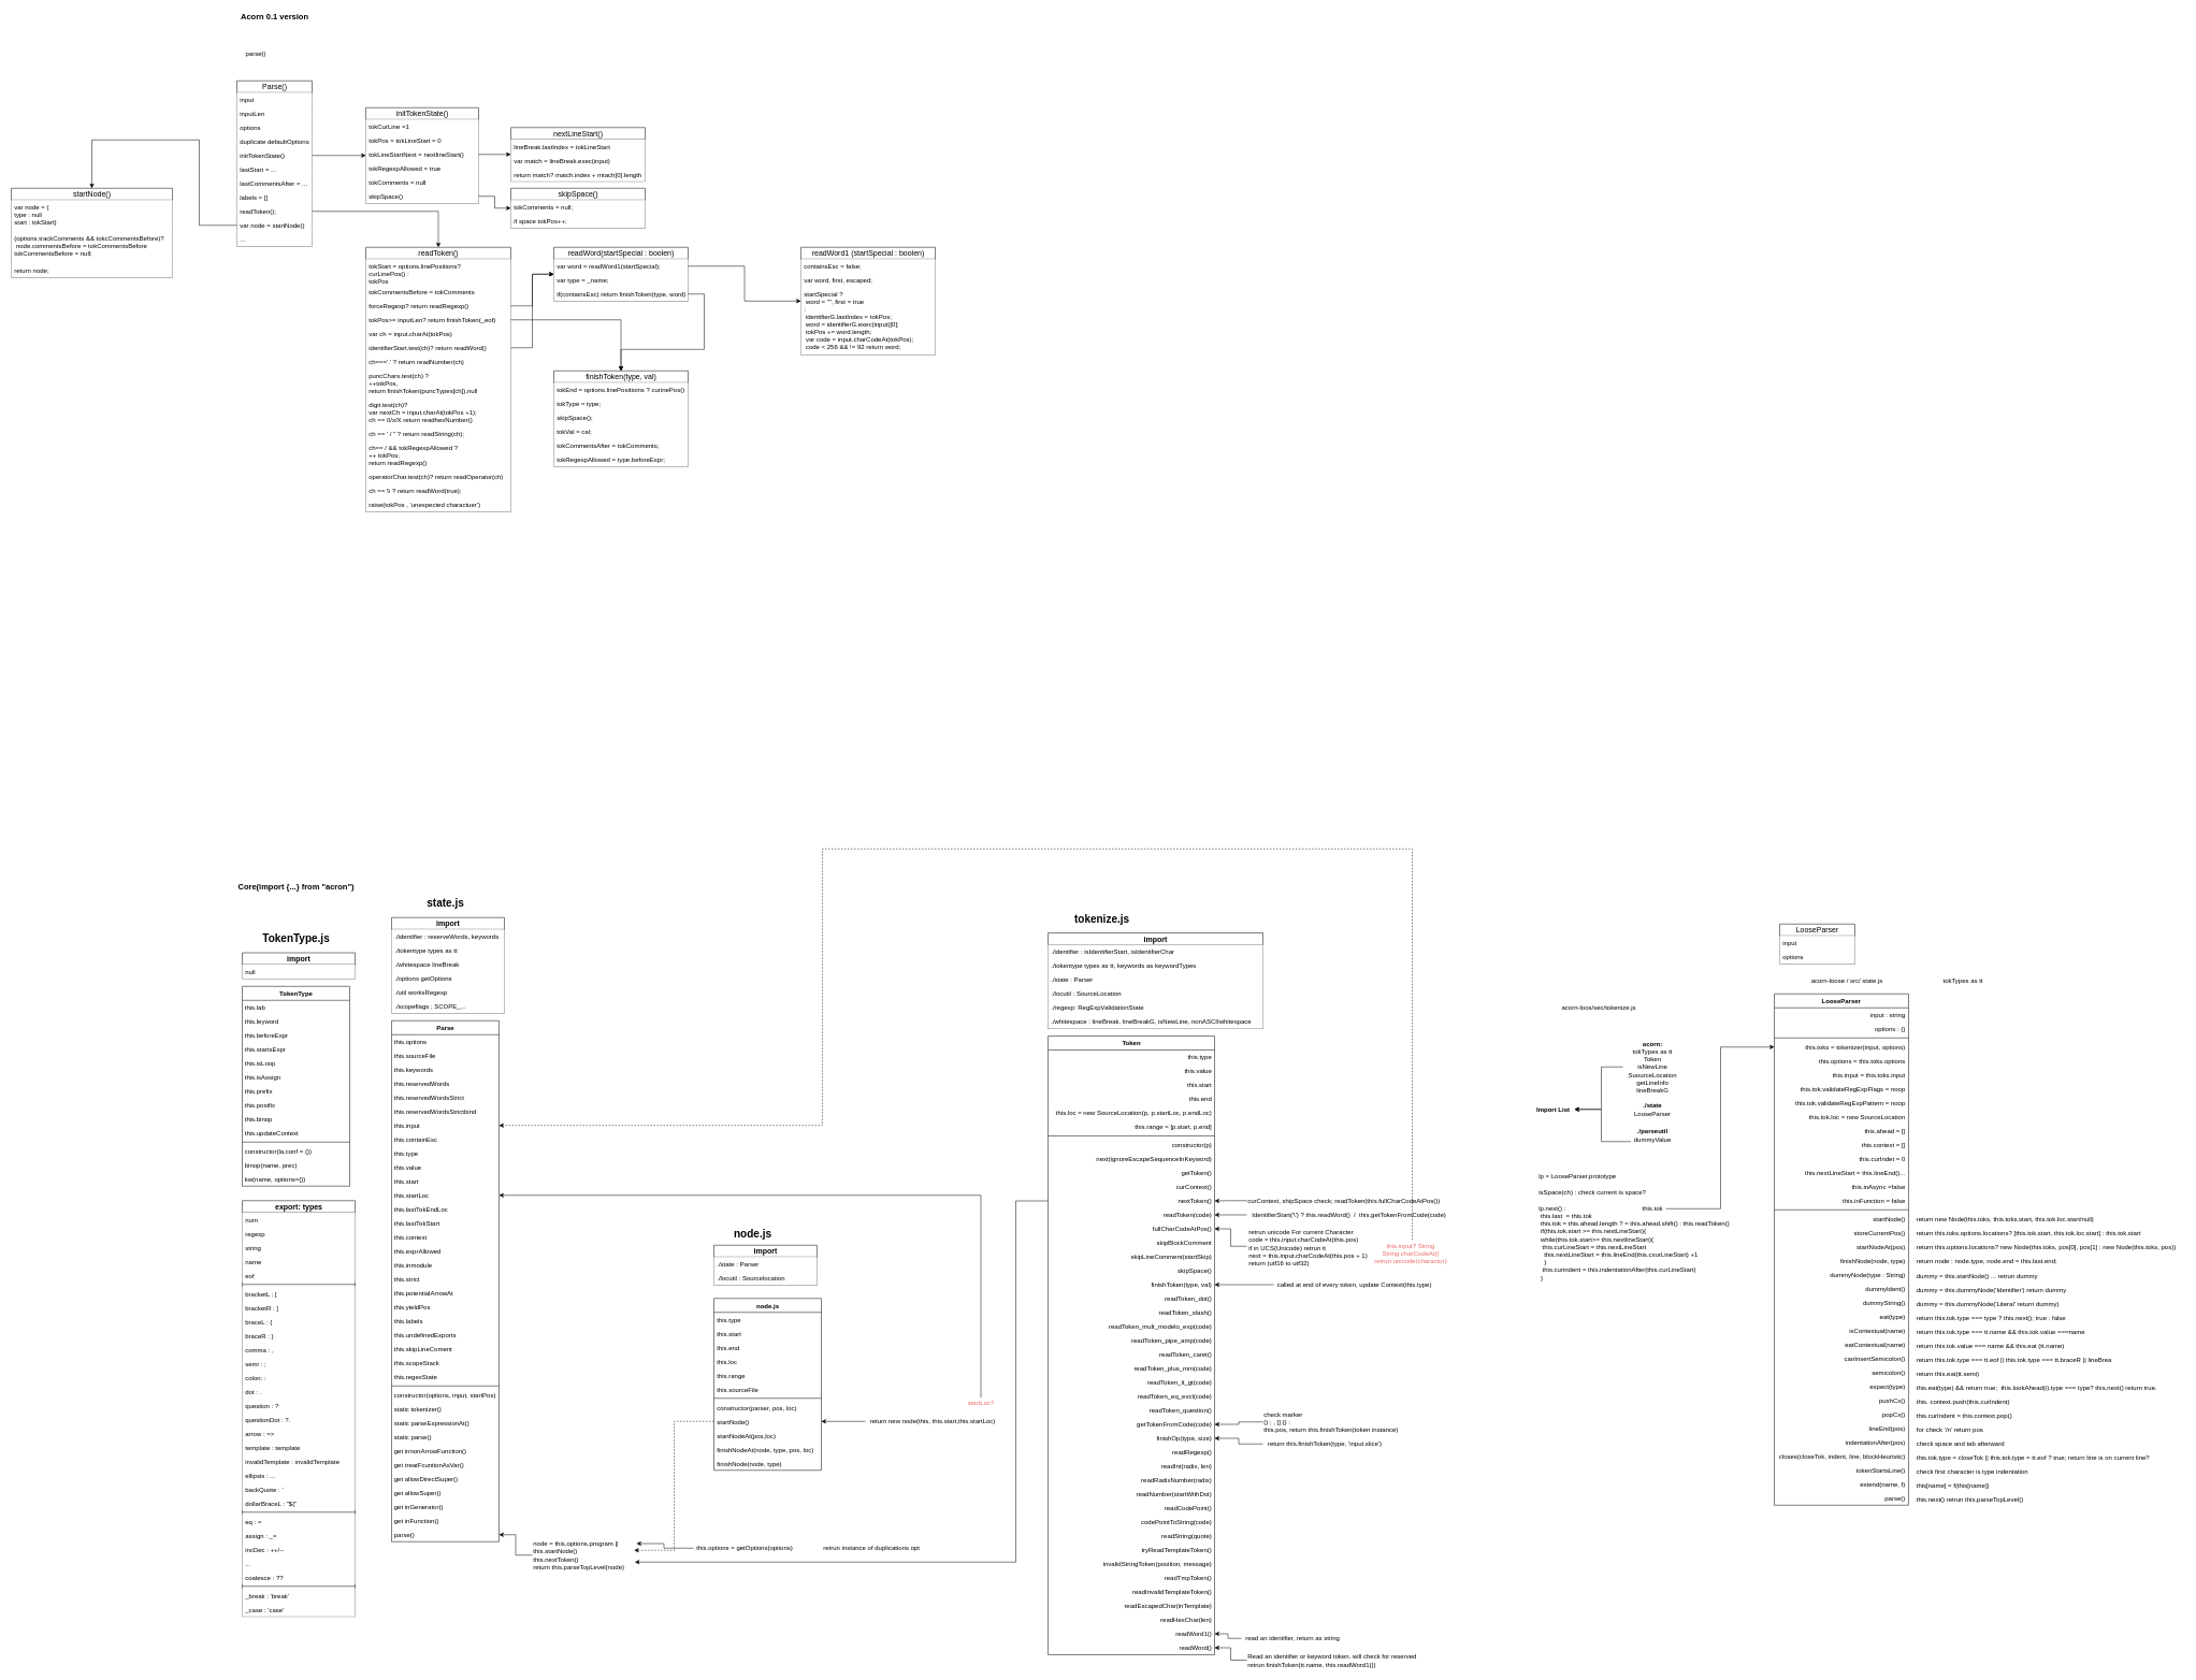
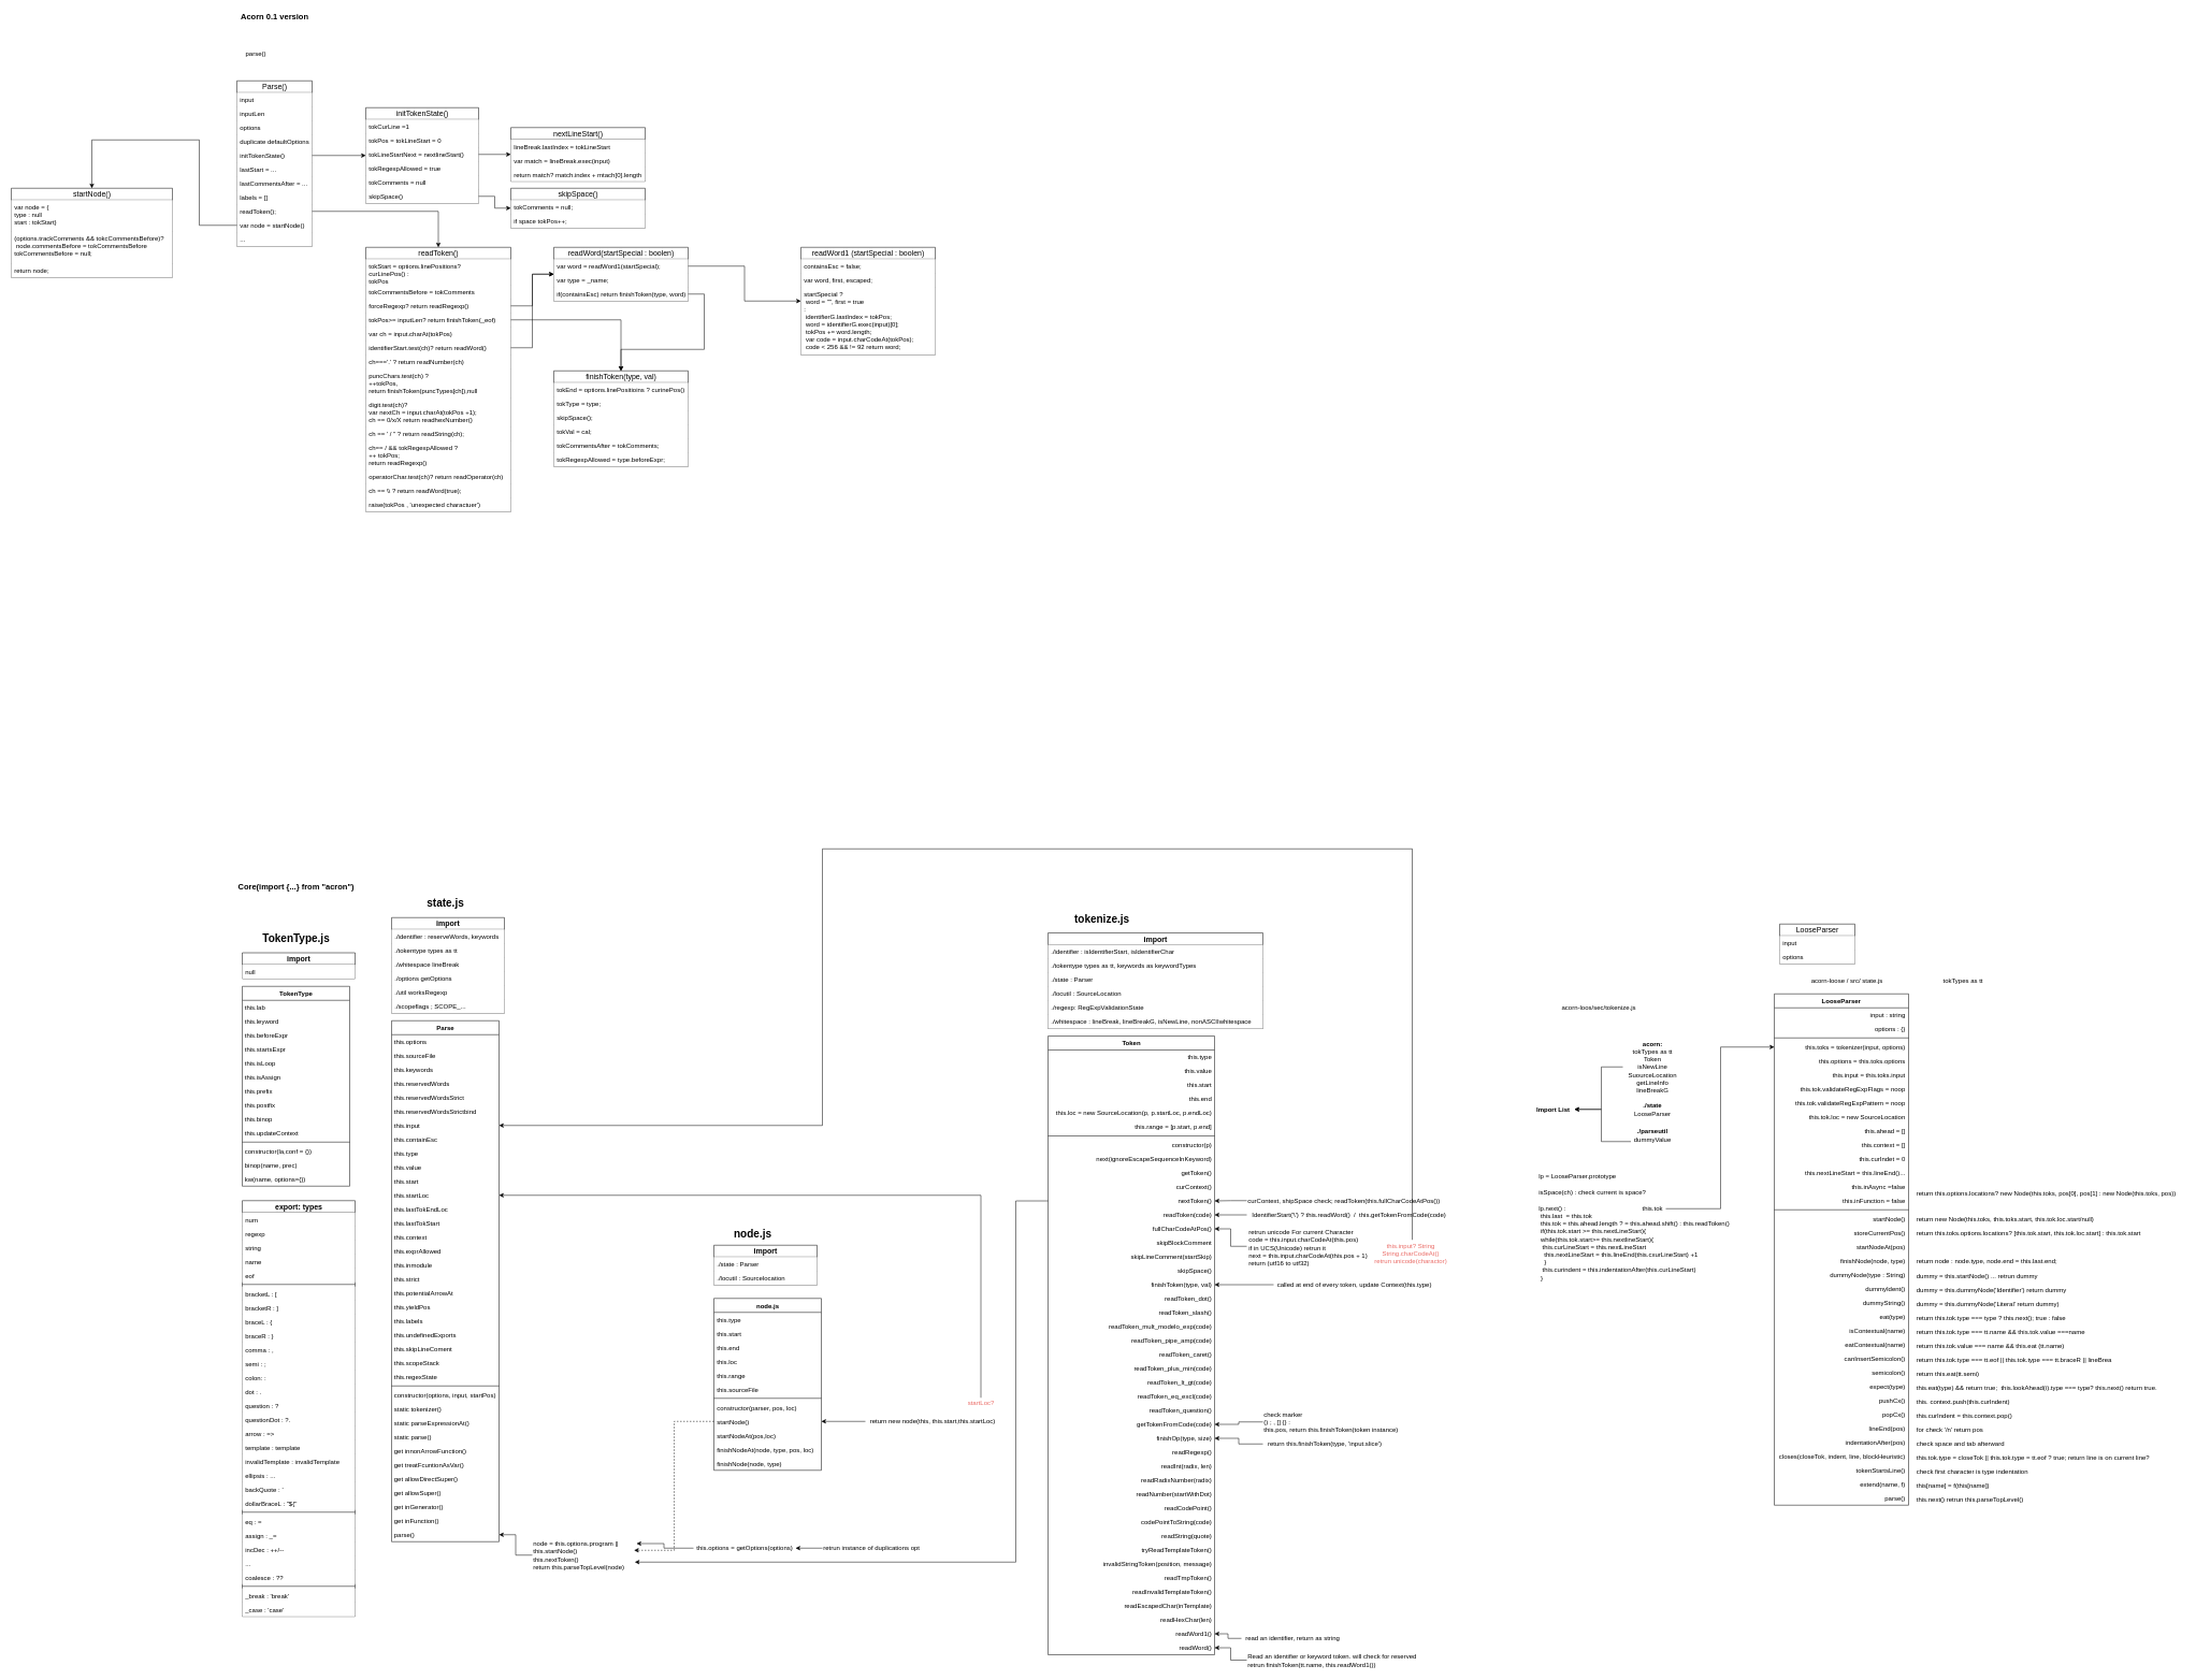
- <mxCell id="256" style="edgeStyle=orthogonalEdgeStyle;rounded=0;orthogonalLoop=1;jettySize=auto;html=1;align=right;dashed=1;" parent="1" source="257" target="26" edge="1"><mxGeometry relative="1" as="geometry"><Array as="points"><mxPoint x="2628" y="1580" /><mxPoint x="1530" y="1580" /><mxPoint x="1530" y="2095" /></Array></mxGeometry></mxCell>
+ <mxCell id="256" style="edgeStyle=orthogonalEdgeStyle;rounded=0;orthogonalLoop=1;jettySize=auto;html=1;align=right;dashed=0;" parent="1" source="257" target="26" edge="1"><mxGeometry relative="1" as="geometry"><Array as="points"><mxPoint x="2628" y="1580" /><mxPoint x="1530" y="1580" /><mxPoint x="1530" y="2095" /></Array></mxGeometry></mxCell>
- <mxCell id="11" value="return this.options.locations? new Node(this.toks, pos[0], pos[1] : new Node(this.toks, pos))" style="text;html=1;align=left;verticalAlign=middle;resizable=0;points=[];autosize=1;" parent="1" vertex="1"><mxGeometry x="3565" y="2312" width="500" height="20" as="geometry" /></mxCell>
+ <mxCell id="11" value="return this.options.locations? new Node(this.toks, pos[0], pos[1] : new Node(this.toks, pos))" style="text;html=1;align=left;verticalAlign=middle;resizable=0;points=[];autosize=1;" parent="1" vertex="1"><mxGeometry x="3565" y="2212" width="500" height="20" as="geometry" /></mxCell>
+ <mxCell id="215" style="edgeStyle=orthogonalEdgeStyle;rounded=0;orthogonalLoop=1;jettySize=auto;html=1;" parent="1" source="216" target="214" edge="1"><mxGeometry relative="1" as="geometry" /></mxCell>
